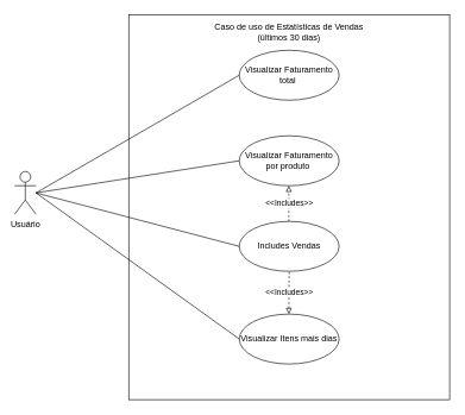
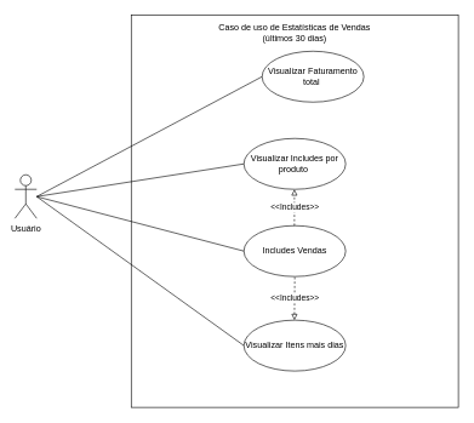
- <mxCell id="7" value="Visualizar Faturamento total&amp;nbsp;" style="ellipse;whiteSpace=wrap;html=1;" vertex="1" parent="1"><mxGeometry x="335" y="70" width="140" height="70" as="geometry" /></mxCell>
+ <mxCell id="7" value="Visualizar Faturamento total&amp;nbsp;" style="ellipse;whiteSpace=wrap;html=1;" vertex="1" parent="1"><mxGeometry x="360" y="70" width="140" height="70" as="geometry" /></mxCell>
- <mxCell id="9" value="Visualizar Faturamento por produto&amp;nbsp;" style="ellipse;whiteSpace=wrap;html=1;" vertex="1" parent="1"><mxGeometry x="335" y="190" width="140" height="70" as="geometry" /></mxCell>
+ <mxCell id="9" value="Visualizar Includes por produto&amp;nbsp;" style="ellipse;whiteSpace=wrap;html=1;" vertex="1" parent="1"><mxGeometry x="335" y="190" width="140" height="70" as="geometry" /></mxCell>
